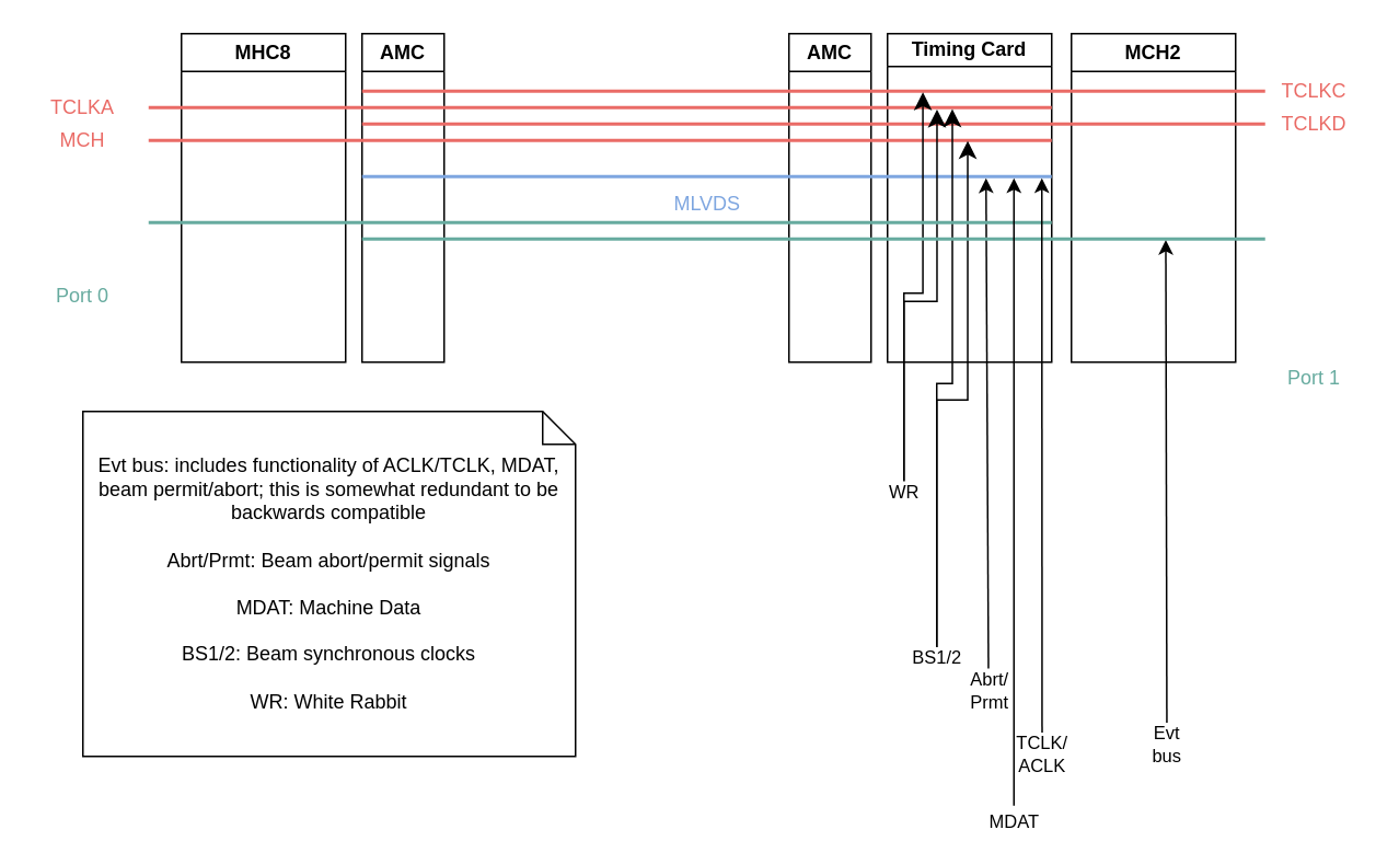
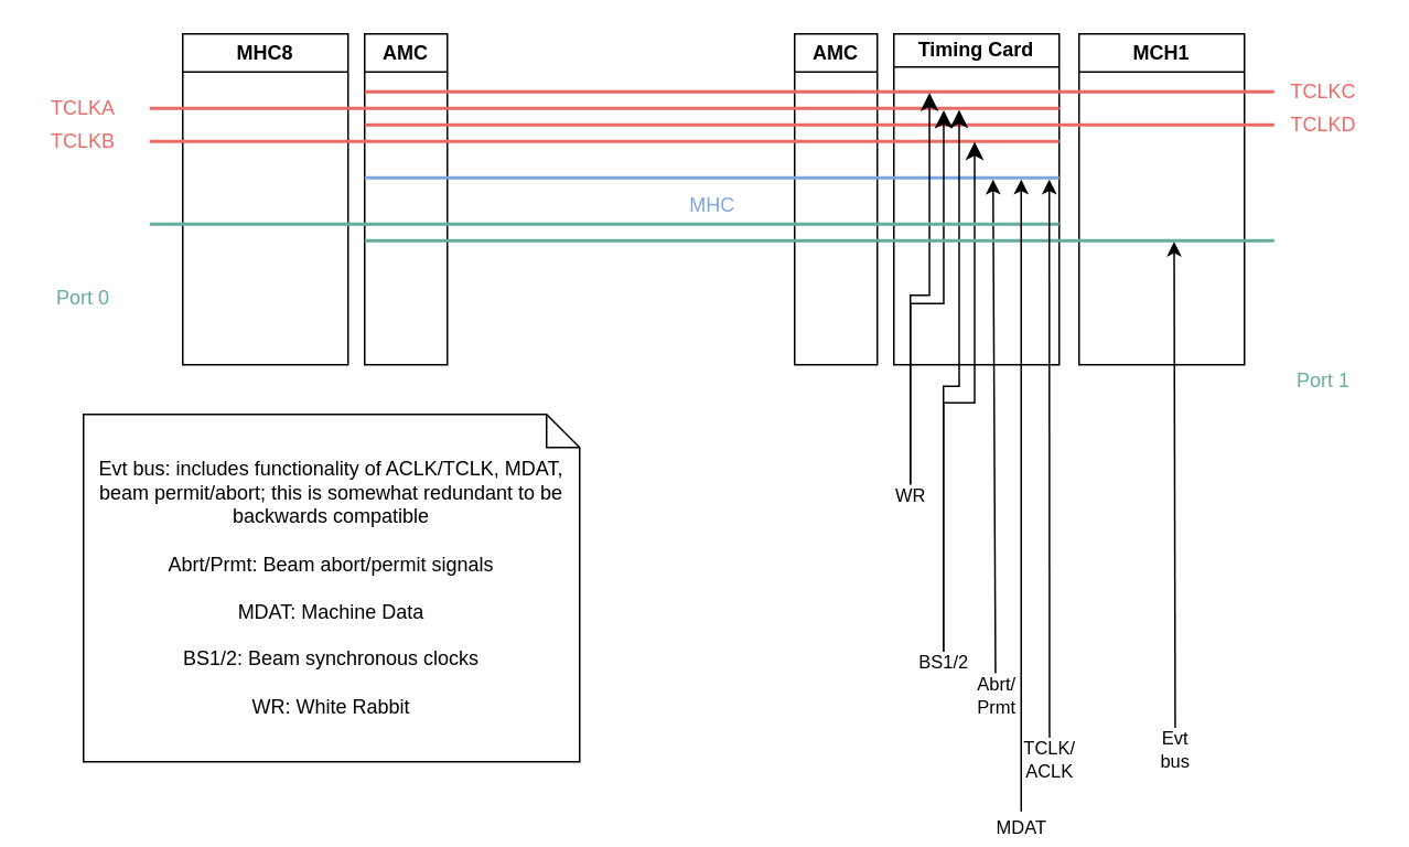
- <mxCell id="2" value="MCH2" style="swimlane;whiteSpace=wrap;html=1;" vertex="1" parent="1"><mxGeometry x="652" y="20" width="100" height="200" as="geometry" /></mxCell>
+ <mxCell id="2" value="MCH1" style="swimlane;whiteSpace=wrap;html=1;" vertex="1" parent="1"><mxGeometry x="652" y="20" width="100" height="200" as="geometry" /></mxCell>
- <mxCell id="12" value="MCH" style="text;html=1;strokeColor=none;fillColor=none;align=center;verticalAlign=middle;whiteSpace=wrap;rounded=0;fontColor=#EA6B66;" vertex="1" parent="1"><mxGeometry x="20" y="70" width="60" height="30" as="geometry" /></mxCell>
+ <mxCell id="12" value="TCLKB" style="text;html=1;strokeColor=none;fillColor=none;align=center;verticalAlign=middle;whiteSpace=wrap;rounded=0;fontColor=#EA6B66;" vertex="1" parent="1"><mxGeometry x="20" y="70" width="60" height="30" as="geometry" /></mxCell>
- <mxCell id="17" value="MLVDS" style="line;strokeWidth=2;html=1;strokeColor=#7EA6E0;fontColor=#7EA6E0;" vertex="1" parent="1"><mxGeometry x="220" y="102" width="420" height="10" as="geometry" /></mxCell>
+ <mxCell id="17" value="MHC" style="line;strokeWidth=2;html=1;strokeColor=#7EA6E0;fontColor=#7EA6E0;" vertex="1" parent="1"><mxGeometry x="220" y="102" width="420" height="10" as="geometry" /></mxCell>
